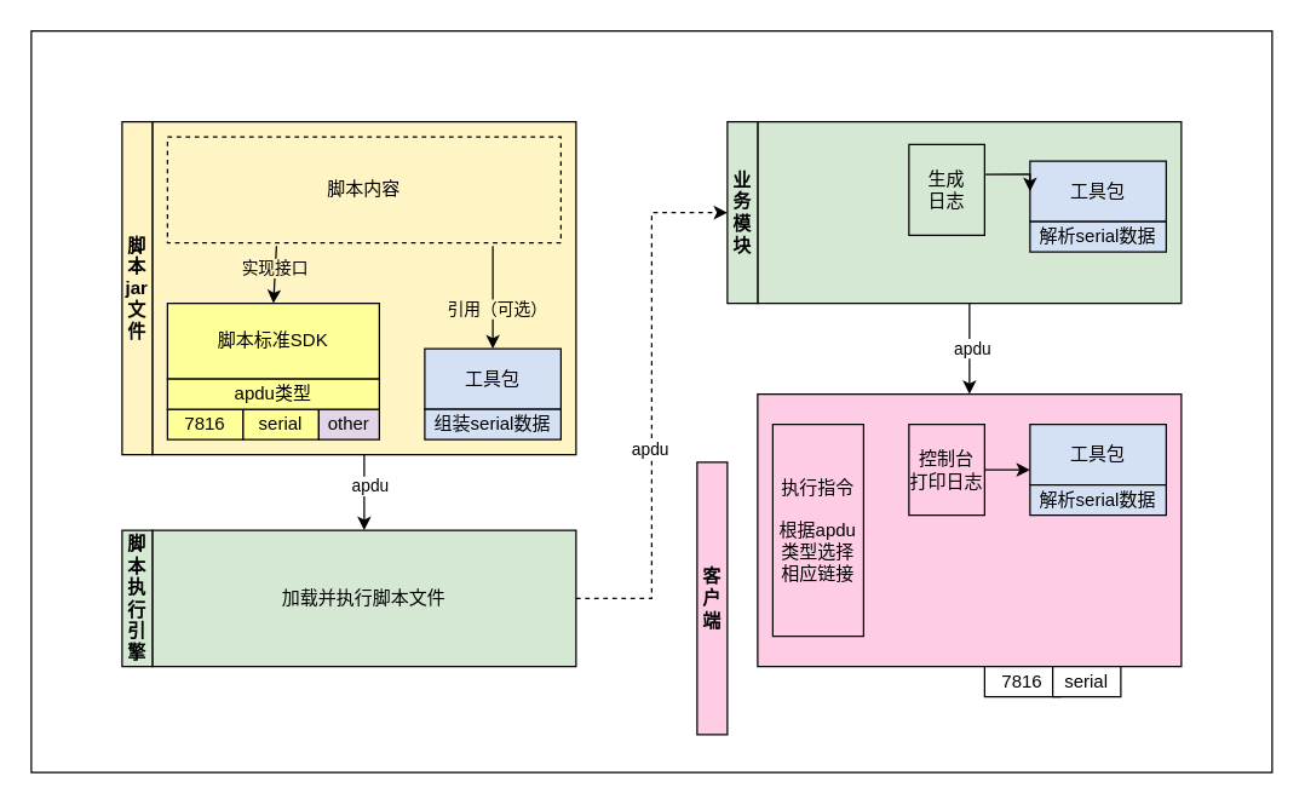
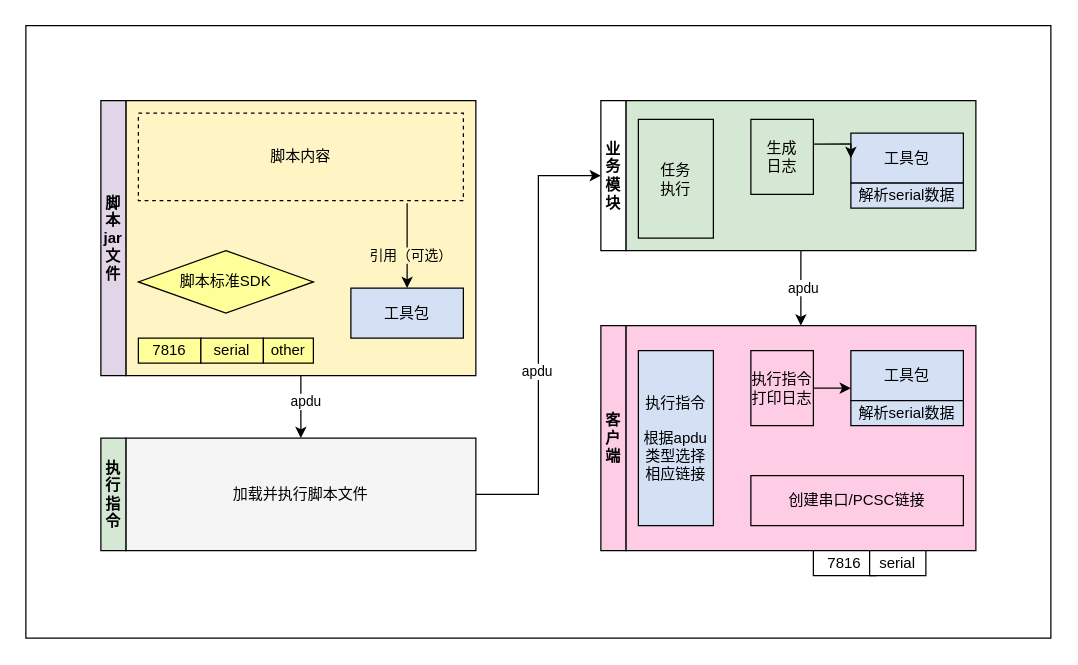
- <mxCell id="20" value="业务模块" style="rounded=0;whiteSpace=wrap;html=1;fillColor=#D5E8D4;fontStyle=1" vertex="1" parent="1"><mxGeometry x="480" y="80" width="20" height="120" as="geometry" /></mxCell>
+ <mxCell id="20" value="业务模块" style="rounded=0;whiteSpace=wrap;html=1;fillColor=#ffffff;fontStyle=1;" vertex="1" parent="1"><mxGeometry x="480" y="80" width="20" height="120" as="geometry" /></mxCell>
+ <mxCell id="31" value="任&lt;span style=&quot;background-color: initial;&quot;&gt;务&lt;/span&gt;&lt;div&gt;&lt;span style=&quot;background-color: initial;&quot;&gt;执行&lt;/span&gt;&lt;/div&gt;" style="rounded=0;whiteSpace=wrap;html=1;fillColor=#D5E8D4;" vertex="1" parent="1"><mxGeometry x="510" y="95" width="60" height="95" as="geometry" /></mxCell>
- <mxCell id="9" style="rounded=0;orthogonalLoop=1;jettySize=auto;html=1;entryX=0.5;entryY=0;entryDx=0;entryDy=0;fillColor=#FFF4C3;exitX=0.277;exitY=1.029;exitDx=0;exitDy=0;exitPerimeter=0;" edge="1" parent="1" source="13" target="14"><mxGeometry relative="1" as="geometry"><mxPoint x="170" y="160" as="sourcePoint" /></mxGeometry></mxCell>
- <mxCell id="10" value="实现接口" style="edgeLabel;html=1;align=center;verticalAlign=middle;resizable=0;points=[];fillColor=#FFF4C3;labelBackgroundColor=#FFF4C3;" vertex="1" connectable="0" parent="9"><mxGeometry x="-0.2" y="-1" relative="1" as="geometry"><mxPoint as="offset" /></mxGeometry></mxCell>
- <mxCell id="35" value="脚本jar文件" style="rounded=0;whiteSpace=wrap;html=1;fillColor=#FFF4C3;fontStyle=1" vertex="1" parent="1"><mxGeometry x="80" y="80" width="20" height="220" as="geometry" /></mxCell>
+ <mxCell id="35" value="脚本jar文件" style="rounded=0;whiteSpace=wrap;html=1;fillColor=#e1d5e7;fontStyle=1;" vertex="1" parent="1"><mxGeometry x="80" y="80" width="20" height="220" as="geometry" /></mxCell>
- <mxCell id="16" style="edgeStyle=orthogonalEdgeStyle;rounded=0;orthogonalLoop=1;jettySize=auto;html=1;exitX=1;exitY=0.5;exitDx=0;exitDy=0;entryX=0;entryY=0.5;entryDx=0;entryDy=0;dashed=1;" edge="1" parent="1" source="19" target="20"><mxGeometry relative="1" as="geometry" /></mxCell>
+ <mxCell id="16" style="edgeStyle=orthogonalEdgeStyle;rounded=0;orthogonalLoop=1;jettySize=auto;html=1;exitX=1;exitY=0.5;exitDx=0;exitDy=0;entryX=0;entryY=0.5;entryDx=0;entryDy=0;" edge="1" parent="1" source="19" target="20"><mxGeometry relative="1" as="geometry" /></mxCell>
- <mxCell id="14" value="脚本标准SDK" style="rounded=0;whiteSpace=wrap;html=1;fillColor=#FFFF99;" vertex="1" parent="1"><mxGeometry x="110" y="200" width="140" height="50" as="geometry" /></mxCell>
+ <mxCell id="14" value="脚本标准SDK" style="rhombus;whiteSpace=wrap;html=1;fillColor=#FFFF99;" vertex="1" parent="1"><mxGeometry x="110" y="200" width="140" height="50" as="geometry" /></mxCell>
- <mxCell id="42" value="apdu类型" style="rounded=0;whiteSpace=wrap;html=1;fillColor=#FFFF99;" vertex="1" parent="1"><mxGeometry x="110" y="250" width="140" height="20" as="geometry" /></mxCell>
- <mxCell id="24" value="other" style="rounded=0;whiteSpace=wrap;html=1;fillColor=#e1d5e7;" vertex="1" parent="1"><mxGeometry x="210" y="270" width="40" height="20" as="geometry" /></mxCell>
+ <mxCell id="24" value="other" style="rounded=0;whiteSpace=wrap;html=1;fillColor=#FFFF99;" vertex="1" parent="1"><mxGeometry x="210" y="270" width="40" height="20" as="geometry" /></mxCell>
- <mxCell id="25" value="组装serial数据" style="rounded=0;whiteSpace=wrap;html=1;fillColor=#D4E1F5;" vertex="1" parent="1"><mxGeometry x="280" y="270" width="90" height="20" as="geometry" /></mxCell>
- <mxCell id="41" value="控制台&lt;div&gt;打印日志&lt;/div&gt;" style="rounded=0;whiteSpace=wrap;html=1;fillColor=#FFCCE6;" vertex="1" parent="1"><mxGeometry x="600" y="280" width="50" height="60" as="geometry" /></mxCell>
+ <mxCell id="41" value="执行指令&lt;div&gt;打印日志&lt;/div&gt;" style="rounded=0;whiteSpace=wrap;html=1;fillColor=#FFCCE6;" vertex="1" parent="1"><mxGeometry x="600" y="280" width="50" height="60" as="geometry" /></mxCell>
- <mxCell id="37" value="执行指令&lt;div&gt;&lt;br&gt;&lt;div&gt;根据apdu类型选择相应链接&lt;/div&gt;&lt;/div&gt;" style="rounded=0;whiteSpace=wrap;html=1;fillColor=#FFCCE6;" vertex="1" parent="1"><mxGeometry x="510" y="280" width="60" height="140" as="geometry" /></mxCell>
+ <mxCell id="37" value="执行指令&lt;div&gt;&lt;br&gt;&lt;div&gt;根据apdu类型选择相应链接&lt;/div&gt;&lt;/div&gt;" style="rounded=0;whiteSpace=wrap;html=1;fillColor=#d4e1f5;" vertex="1" parent="1"><mxGeometry x="510" y="280" width="60" height="140" as="geometry" /></mxCell>
- <mxCell id="30" value="脚本执行引擎" style="rounded=0;whiteSpace=wrap;html=1;fillColor=#D5E8D4;fontStyle=1" vertex="1" parent="1"><mxGeometry x="80" y="350" width="20" height="90" as="geometry" /></mxCell>
+ <mxCell id="30" value="执行指令" style="rounded=0;whiteSpace=wrap;html=1;fillColor=#D5E8D4;fontStyle=1" vertex="1" parent="1"><mxGeometry x="80" y="350" width="20" height="90" as="geometry" /></mxCell>
- <mxCell id="19" value="加载并执行脚本文件" style="rounded=0;whiteSpace=wrap;html=1;fillColor=#D5E8D4;" vertex="1" parent="1"><mxGeometry x="100" y="350" width="280" height="90" as="geometry" /></mxCell>
+ <mxCell id="19" value="加载并执行脚本文件" style="rounded=0;whiteSpace=wrap;html=1;fillColor=#f5f5f5;" vertex="1" parent="1"><mxGeometry x="100" y="350" width="280" height="90" as="geometry" /></mxCell>
- <mxCell id="34" value="客户端" style="rounded=0;whiteSpace=wrap;html=1;fillColor=#FFCCE6;fontStyle=1" vertex="1" parent="1"><mxGeometry x="460" y="305" width="20" height="180" as="geometry" /></mxCell>
+ <mxCell id="34" value="客户端" style="rounded=0;whiteSpace=wrap;html=1;fillColor=#FFCCE6;fontStyle=1" vertex="1" parent="1"><mxGeometry x="480" y="260" width="20" height="180" as="geometry" /></mxCell>
+ <mxCell id="36" value="创建串口/PCSC链接" style="rounded=0;whiteSpace=wrap;html=1;fillColor=#FFCCE6;" vertex="1" parent="1"><mxGeometry x="600" y="380" width="170" height="40" as="geometry" /></mxCell>
